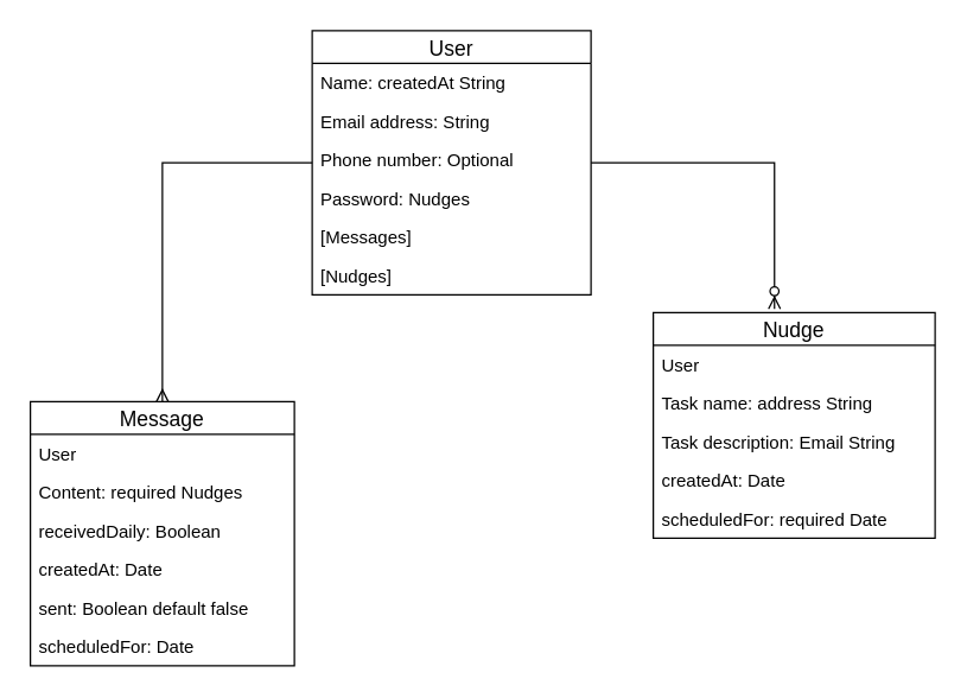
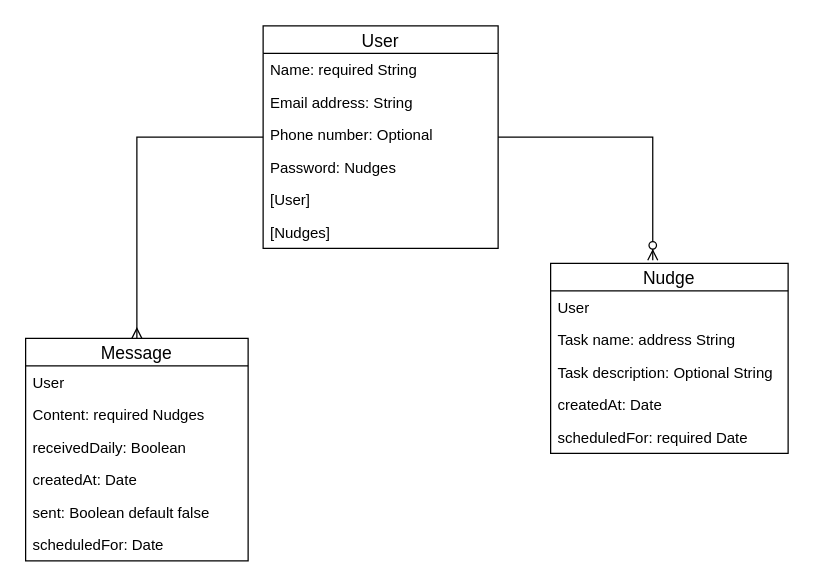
- <mxCell id="5" value="Name: createdAt String" style="text;strokeColor=none;fillColor=none;spacingLeft=4;spacingRight=4;overflow=hidden;rotatable=0;points=[[0,0.5],[1,0.5]];portConstraint=eastwest;fontSize=12;" parent="4" vertex="1"><mxGeometry y="22" width="188" height="26" as="geometry" /></mxCell>
+ <mxCell id="5" value="Name: required String" style="text;strokeColor=none;fillColor=none;spacingLeft=4;spacingRight=4;overflow=hidden;rotatable=0;points=[[0,0.5],[1,0.5]];portConstraint=eastwest;fontSize=12;" parent="4" vertex="1"><mxGeometry y="22" width="188" height="26" as="geometry" /></mxCell>
- <mxCell id="9" value="[Messages]" style="text;strokeColor=none;fillColor=none;spacingLeft=4;spacingRight=4;overflow=hidden;rotatable=0;points=[[0,0.5],[1,0.5]];portConstraint=eastwest;fontSize=12;" parent="4" vertex="1"><mxGeometry y="126" width="188" height="26" as="geometry" /></mxCell>
+ <mxCell id="9" value="[User]" style="text;strokeColor=none;fillColor=none;spacingLeft=4;spacingRight=4;overflow=hidden;rotatable=0;points=[[0,0.5],[1,0.5]];portConstraint=eastwest;fontSize=12;" parent="4" vertex="1"><mxGeometry y="126" width="188" height="26" as="geometry" /></mxCell>
- <mxCell id="21" value="Task description: Email String" style="text;strokeColor=none;fillColor=none;spacingLeft=4;spacingRight=4;overflow=hidden;rotatable=0;points=[[0,0.5],[1,0.5]];portConstraint=eastwest;fontSize=12;" parent="18" vertex="1"><mxGeometry y="74" width="190" height="26" as="geometry" /></mxCell>
+ <mxCell id="21" value="Task description: Optional String" style="text;strokeColor=none;fillColor=none;spacingLeft=4;spacingRight=4;overflow=hidden;rotatable=0;points=[[0,0.5],[1,0.5]];portConstraint=eastwest;fontSize=12;" parent="18" vertex="1"><mxGeometry y="74" width="190" height="26" as="geometry" /></mxCell>
